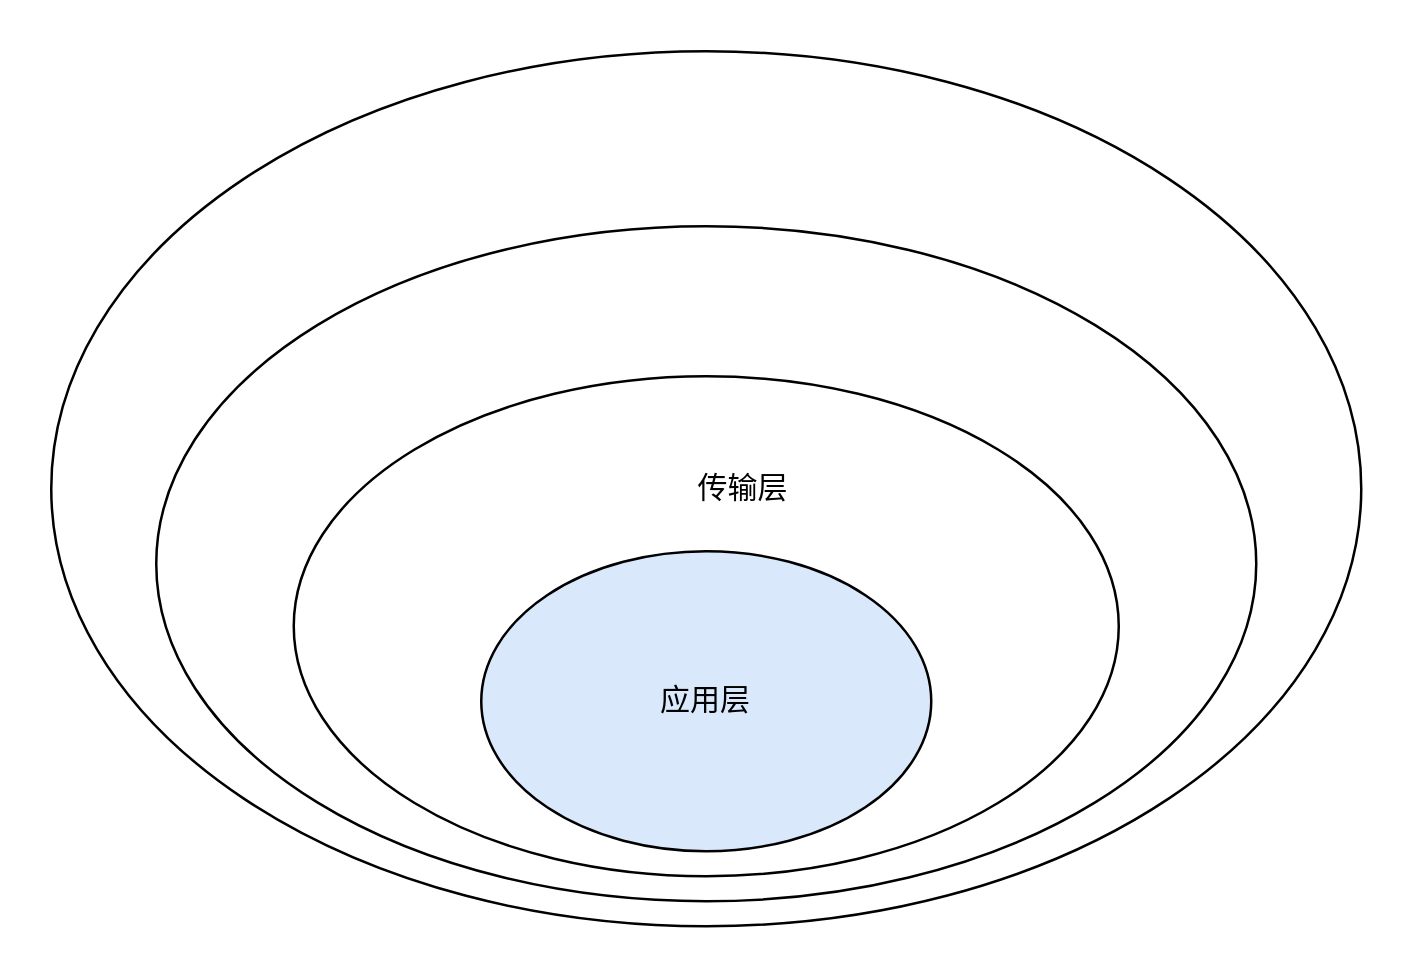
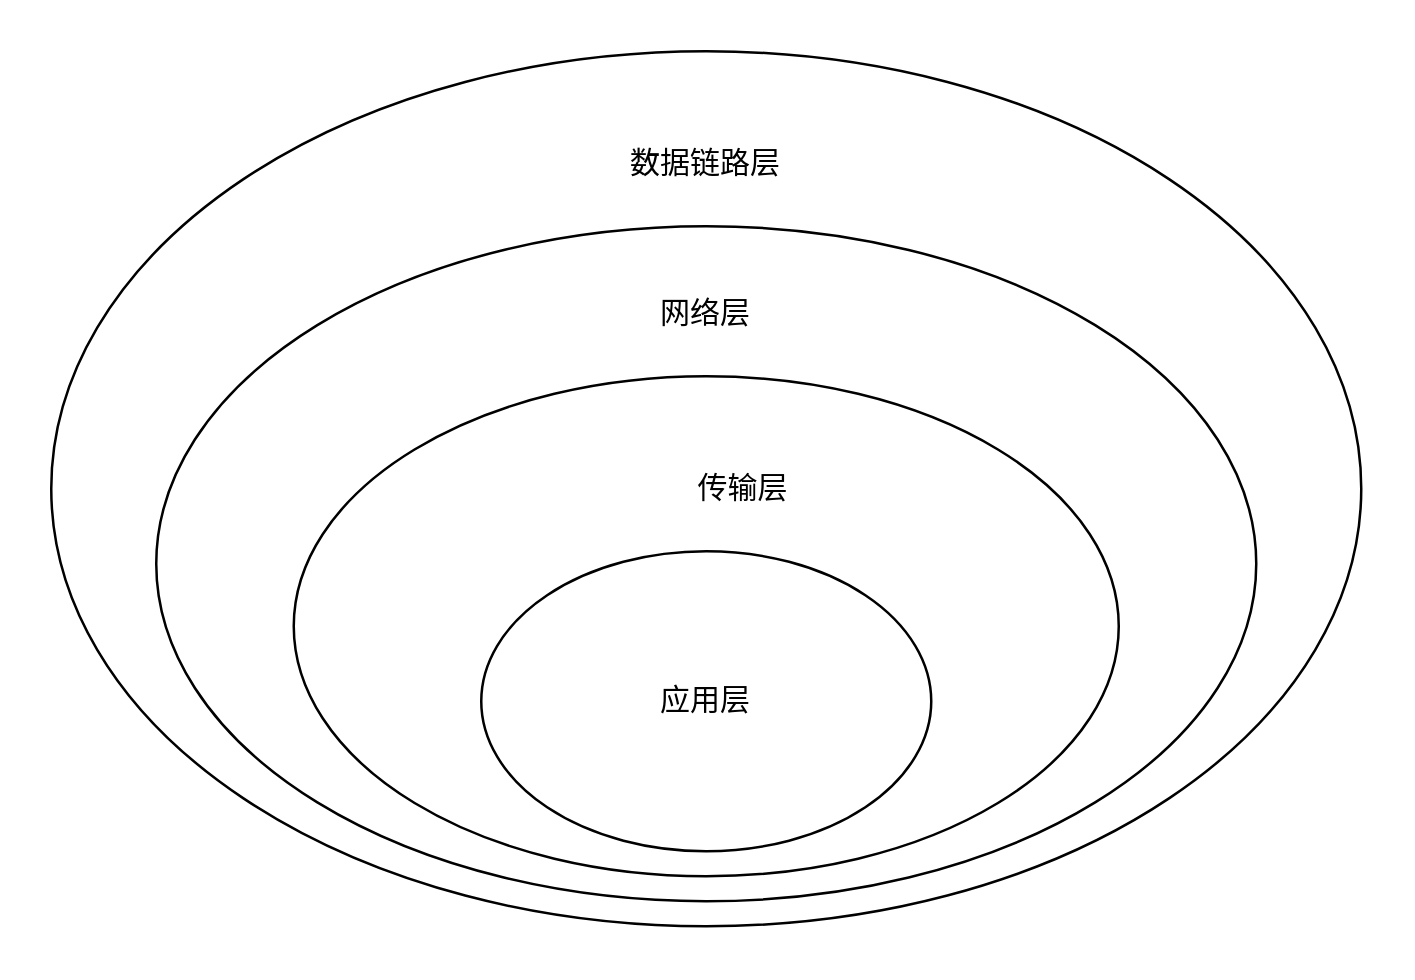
+ <mxCell id="8" value="数据链路层" style="text;html=1;strokeColor=none;fillColor=none;align=center;verticalAlign=middle;whiteSpace=wrap;rounded=0;" vertex="1" parent="1"><mxGeometry x="244" y="50" width="76" height="30" as="geometry" /></mxCell>
+ <mxCell id="7" value="网络层" style="text;html=1;strokeColor=none;fillColor=none;align=center;verticalAlign=middle;whiteSpace=wrap;rounded=0;" vertex="1" parent="1"><mxGeometry x="252" y="110" width="60" height="30" as="geometry" /></mxCell>
- <mxCell id="5" value="应用层" style="ellipse;whiteSpace=wrap;html=1;fillColor=#dae8fc;" vertex="1" parent="1"><mxGeometry x="192" y="220" width="180" height="120" as="geometry" /></mxCell>
+ <mxCell id="5" value="应用层" style="ellipse;whiteSpace=wrap;html=1;" vertex="1" parent="1"><mxGeometry x="192" y="220" width="180" height="120" as="geometry" /></mxCell>
